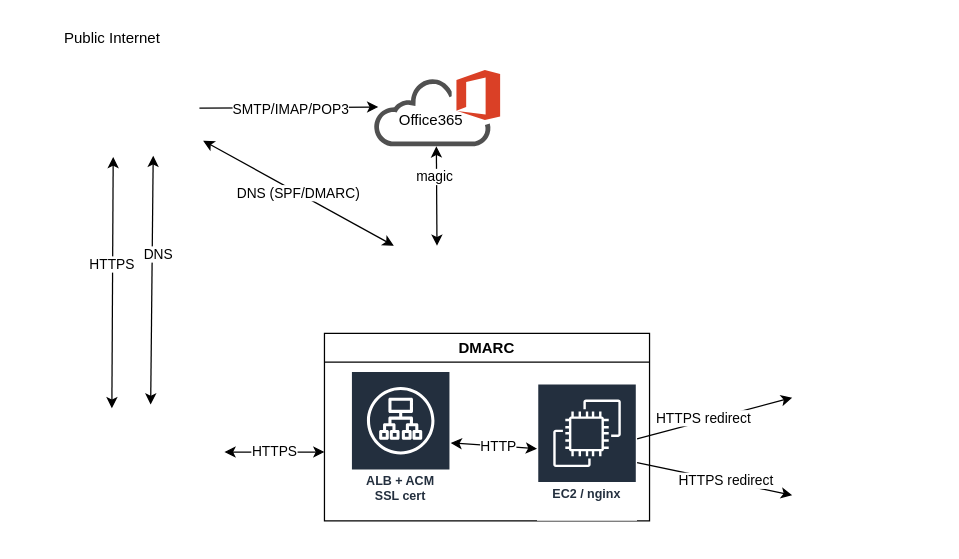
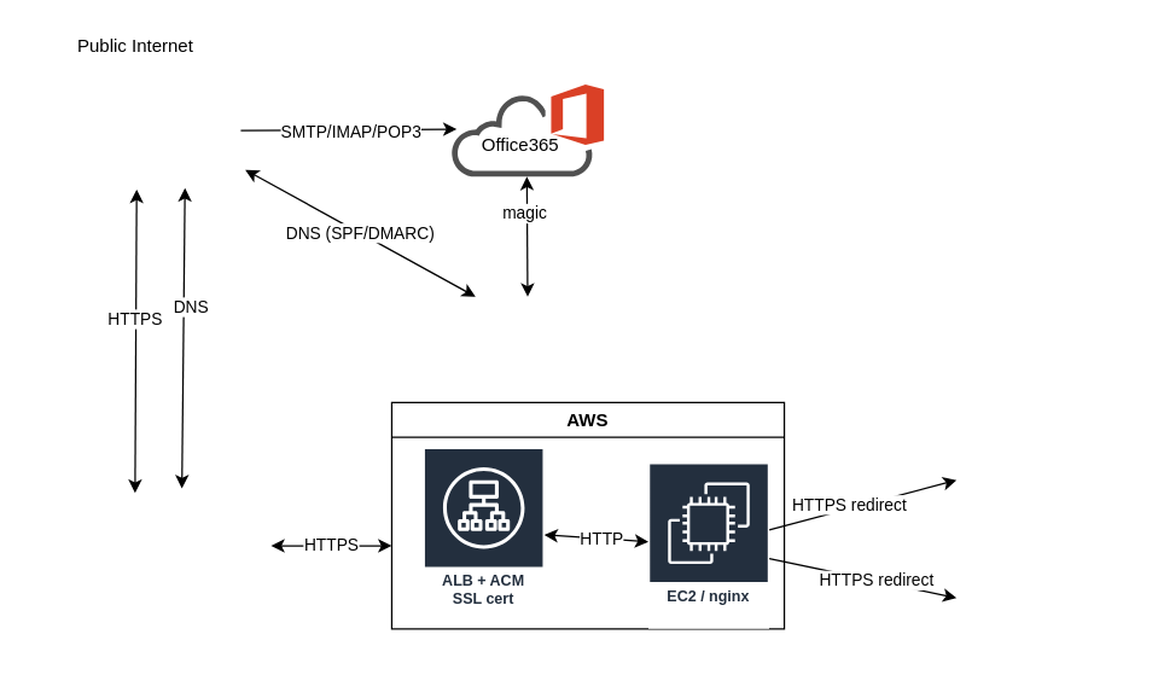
- <mxCell id="24" value="DMARC" style="swimlane;" vertex="1" parent="1"><mxGeometry x="259" y="266" width="260" height="150" as="geometry" /></mxCell>
+ <mxCell id="24" value="AWS" style="swimlane;" vertex="1" parent="1"><mxGeometry x="259" y="266" width="260" height="150" as="geometry" /></mxCell>
